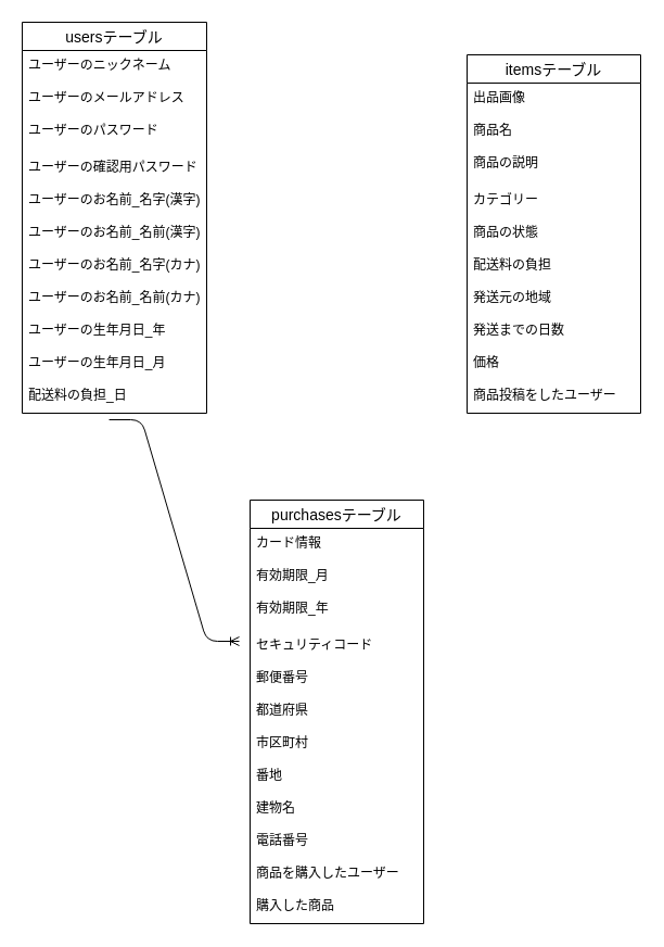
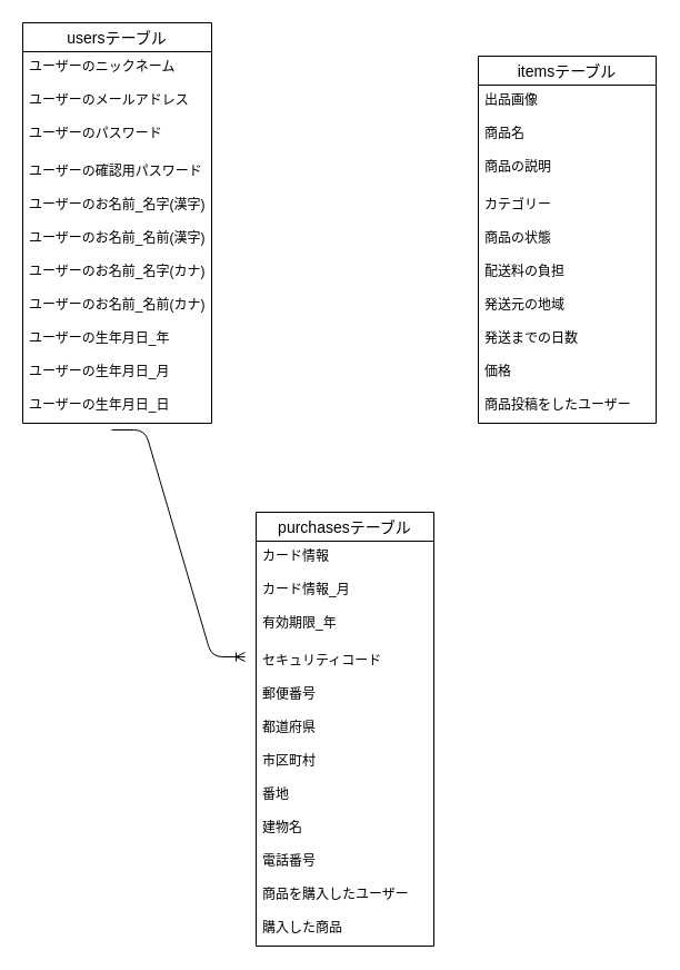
- <mxCell id="13" value="配送料の負担_日" style="text;strokeColor=none;fillColor=none;spacingLeft=4;spacingRight=4;overflow=hidden;rotatable=0;points=[[0,0.5],[1,0.5]];portConstraint=eastwest;fontSize=12;" vertex="1" parent="2"><mxGeometry y="330" width="170" height="30" as="geometry" /></mxCell>
+ <mxCell id="13" value="ユーザーの生年月日_日" style="text;strokeColor=none;fillColor=none;spacingLeft=4;spacingRight=4;overflow=hidden;rotatable=0;points=[[0,0.5],[1,0.5]];portConstraint=eastwest;fontSize=12;" vertex="1" parent="2"><mxGeometry y="330" width="170" height="30" as="geometry" /></mxCell>
- <mxCell id="27" value="有効期限_月" style="text;strokeColor=none;fillColor=none;spacingLeft=4;spacingRight=4;overflow=hidden;rotatable=0;points=[[0,0.5],[1,0.5]];portConstraint=eastwest;fontSize=12;" vertex="1" parent="25"><mxGeometry y="56" width="160" height="30" as="geometry" /></mxCell>
+ <mxCell id="27" value="カード情報_月" style="text;strokeColor=none;fillColor=none;spacingLeft=4;spacingRight=4;overflow=hidden;rotatable=0;points=[[0,0.5],[1,0.5]];portConstraint=eastwest;fontSize=12;" vertex="1" parent="25"><mxGeometry y="56" width="160" height="30" as="geometry" /></mxCell>
